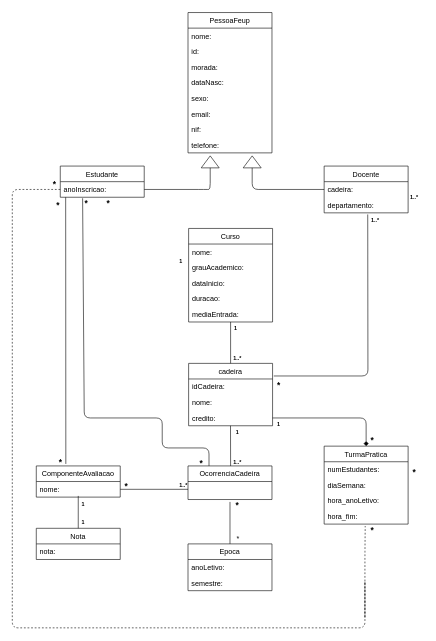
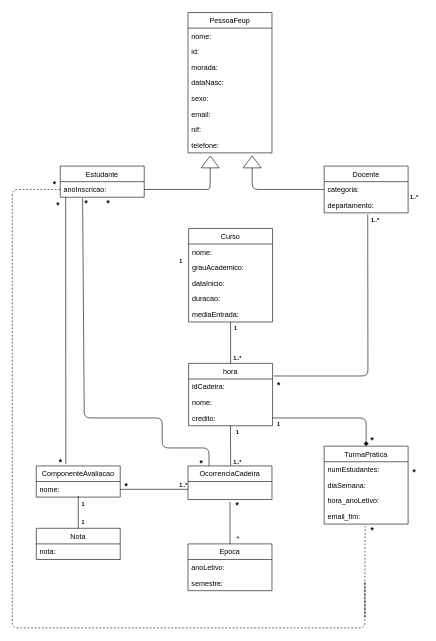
- <mxCell id="14" value="cadeira:" style="text;strokeColor=none;fillColor=none;align=left;verticalAlign=top;spacingLeft=4;spacingRight=4;overflow=hidden;rotatable=0;points=[[0,0.5],[1,0.5]];portConstraint=eastwest;" parent="13" vertex="1"><mxGeometry y="26" width="140" height="26" as="geometry" /></mxCell>
+ <mxCell id="14" value="categoria:" style="text;strokeColor=none;fillColor=none;align=left;verticalAlign=top;spacingLeft=4;spacingRight=4;overflow=hidden;rotatable=0;points=[[0,0.5],[1,0.5]];portConstraint=eastwest;" parent="13" vertex="1"><mxGeometry y="26" width="140" height="26" as="geometry" /></mxCell>
- <mxCell id="26" value="cadeira" style="swimlane;fontStyle=0;childLayout=stackLayout;horizontal=1;startSize=26;fillColor=none;horizontalStack=0;resizeParent=1;resizeParentMax=0;resizeLast=0;collapsible=1;marginBottom=0;" parent="1" vertex="1"><mxGeometry x="314" y="605" width="140" height="104" as="geometry" /></mxCell>
+ <mxCell id="26" value="hora" style="swimlane;fontStyle=0;childLayout=stackLayout;horizontal=1;startSize=26;fillColor=none;horizontalStack=0;resizeParent=1;resizeParentMax=0;resizeLast=0;collapsible=1;marginBottom=0;" parent="1" vertex="1"><mxGeometry x="314" y="605" width="140" height="104" as="geometry" /></mxCell>
- <mxCell id="66" value="hora_fim:" style="text;strokeColor=none;fillColor=none;align=left;verticalAlign=top;spacingLeft=4;spacingRight=4;overflow=hidden;rotatable=0;points=[[0,0.5],[1,0.5]];portConstraint=eastwest;" parent="62" vertex="1"><mxGeometry y="104" width="140" height="26" as="geometry" /></mxCell>
+ <mxCell id="66" value="email_fim:" style="text;strokeColor=none;fillColor=none;align=left;verticalAlign=top;spacingLeft=4;spacingRight=4;overflow=hidden;rotatable=0;points=[[0,0.5],[1,0.5]];portConstraint=eastwest;" parent="62" vertex="1"><mxGeometry y="104" width="140" height="26" as="geometry" /></mxCell>
